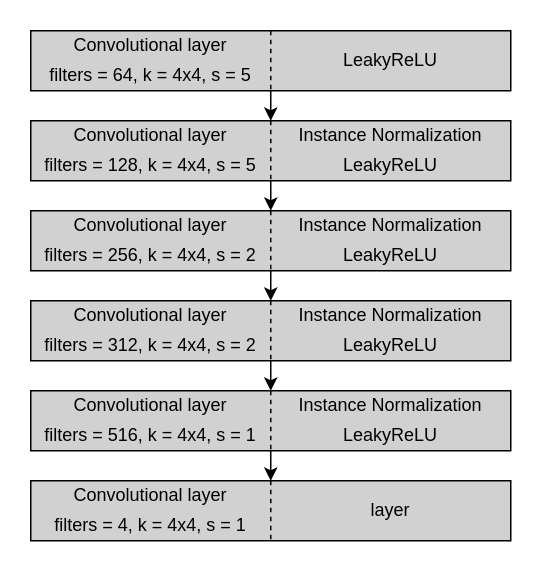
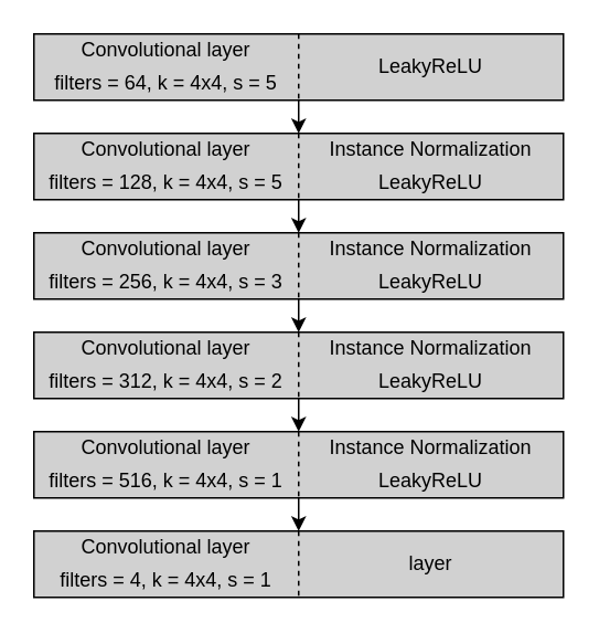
- <mxCell id="18" value="filters = 256, k = 4x4, s = 2" style="text;html=1;strokeColor=none;fillColor=none;align=center;verticalAlign=middle;whiteSpace=wrap;rounded=0;" vertex="1" parent="1"><mxGeometry x="20" y="160" width="160" height="20" as="geometry" /></mxCell>
+ <mxCell id="18" value="filters = 256, k = 4x4, s = 3" style="text;html=1;strokeColor=none;fillColor=none;align=center;verticalAlign=middle;whiteSpace=wrap;rounded=0;" vertex="1" parent="1"><mxGeometry x="20" y="160" width="160" height="20" as="geometry" /></mxCell>
